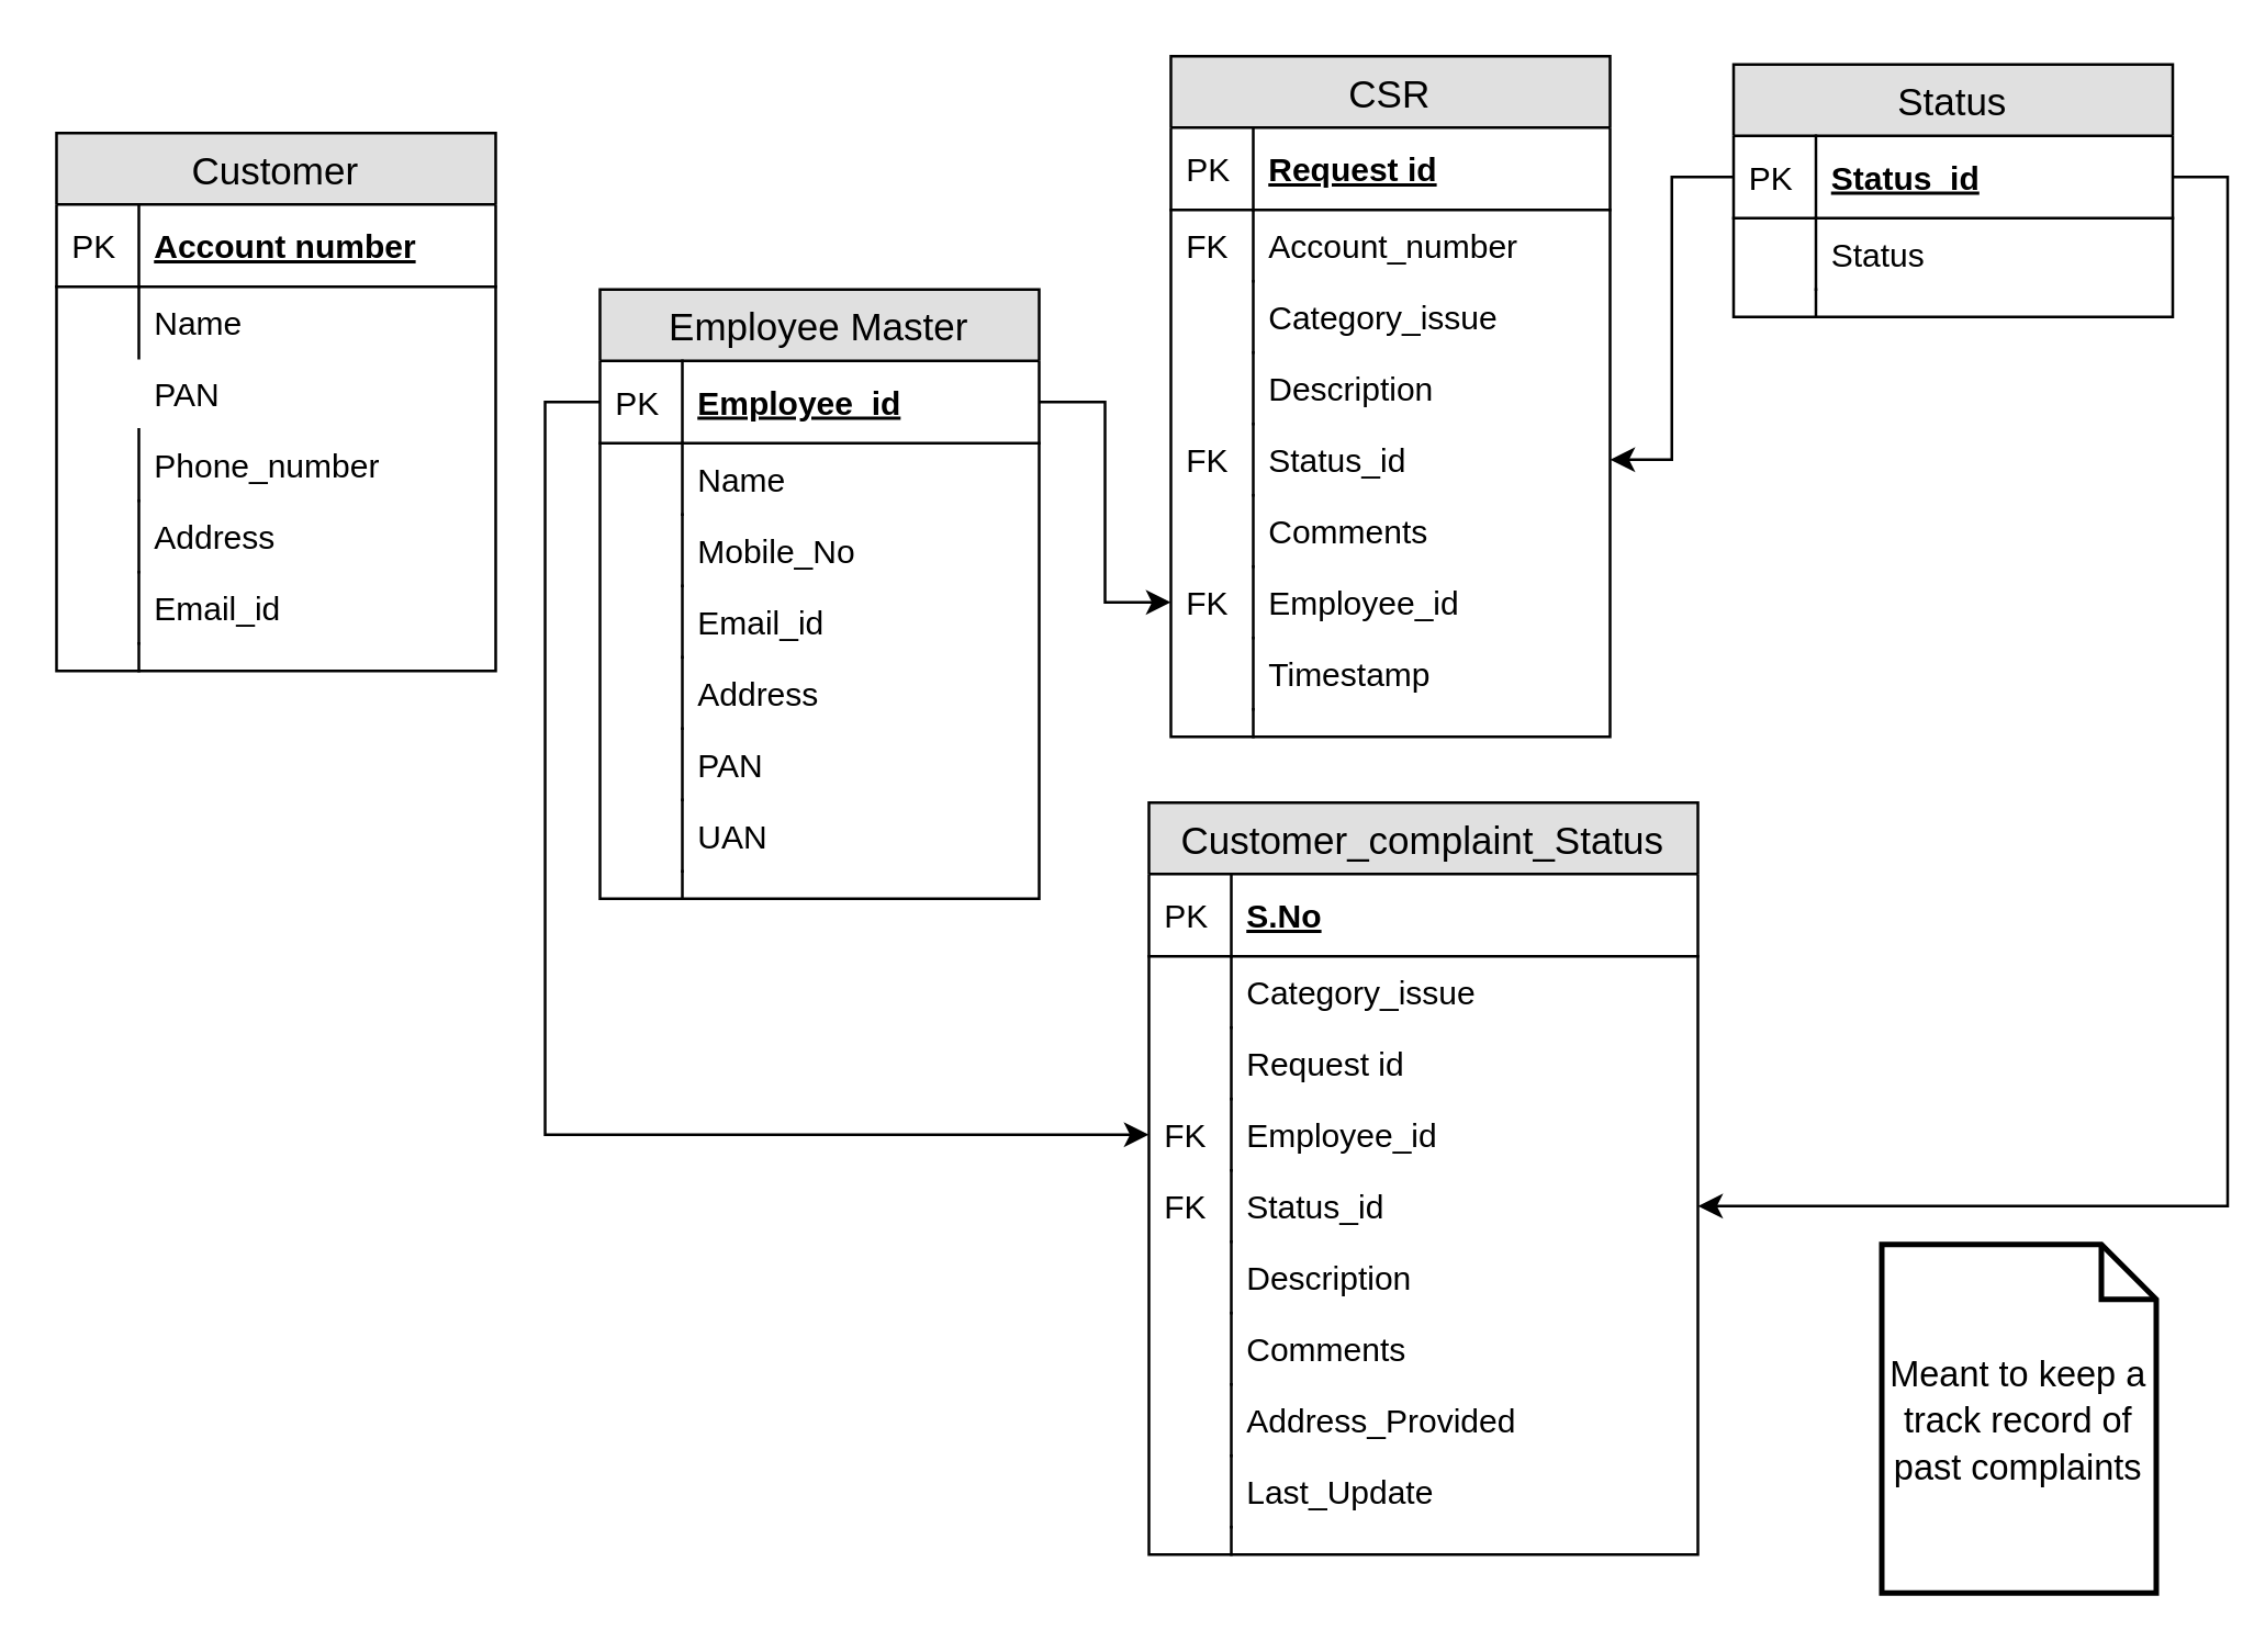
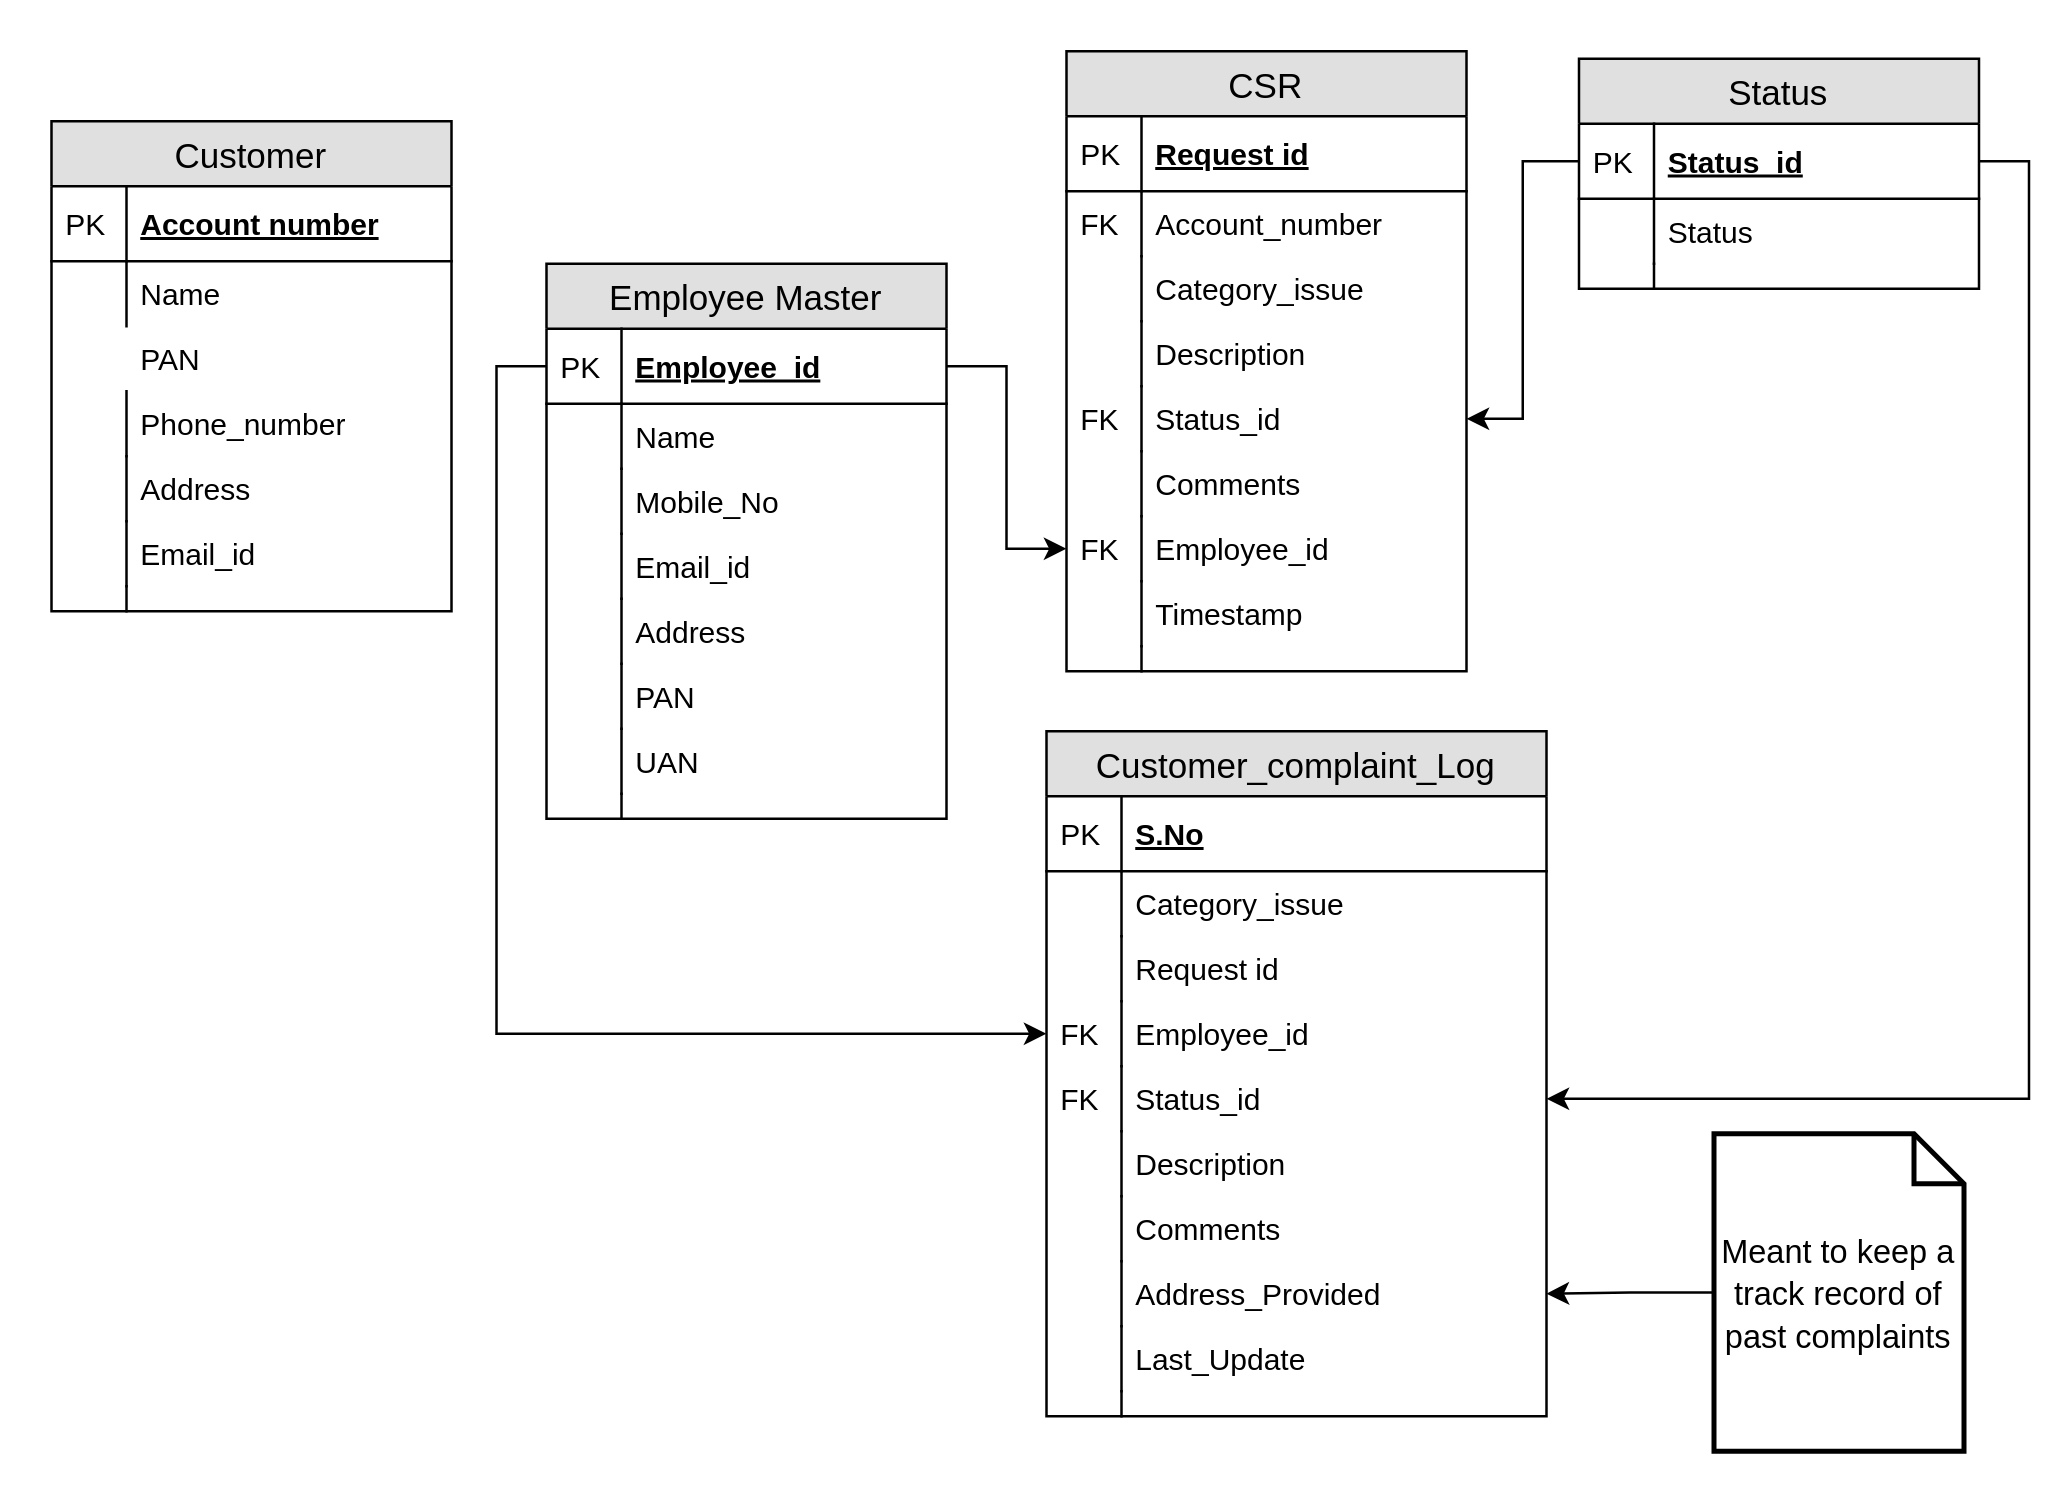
- <mxCell id="61" value="Customer_complaint_Status" style="swimlane;fontStyle=0;childLayout=stackLayout;horizontal=1;startSize=26;fillColor=#e0e0e0;horizontalStack=0;resizeParent=1;resizeParentMax=0;resizeLast=0;collapsible=1;marginBottom=0;swimlaneFillColor=#ffffff;align=center;fontSize=14;" vertex="1" parent="1"><mxGeometry x="418" y="292" width="200" height="274" as="geometry" /></mxCell>
+ <mxCell id="61" value="Customer_complaint_Log" style="swimlane;fontStyle=0;childLayout=stackLayout;horizontal=1;startSize=26;fillColor=#e0e0e0;horizontalStack=0;resizeParent=1;resizeParentMax=0;resizeLast=0;collapsible=1;marginBottom=0;swimlaneFillColor=#ffffff;align=center;fontSize=14;" vertex="1" parent="1"><mxGeometry x="418" y="292" width="200" height="274" as="geometry" /></mxCell>
+ <mxCell id="84" style="edgeStyle=orthogonalEdgeStyle;rounded=0;orthogonalLoop=1;jettySize=auto;html=1;entryX=1;entryY=0.5;entryDx=0;entryDy=0;" edge="1" parent="1" source="85" target="76"><mxGeometry relative="1" as="geometry" /></mxCell>
